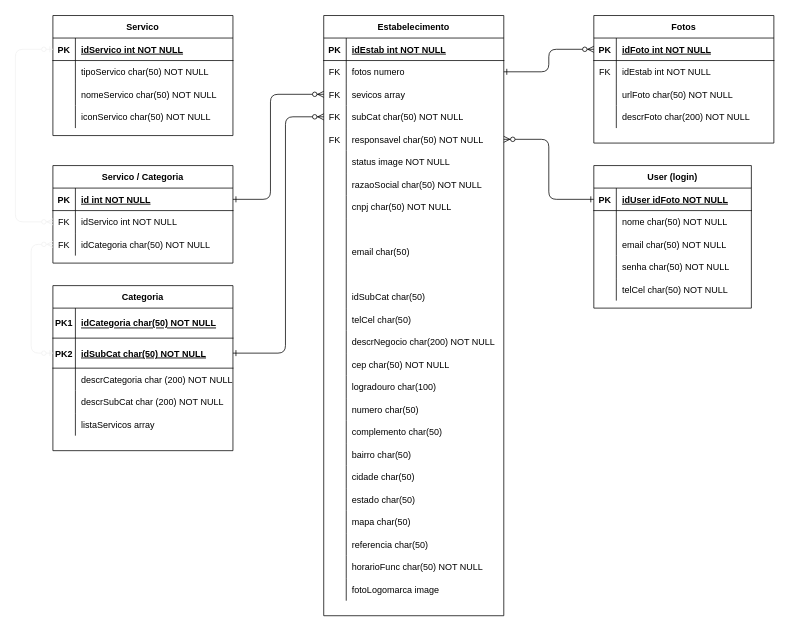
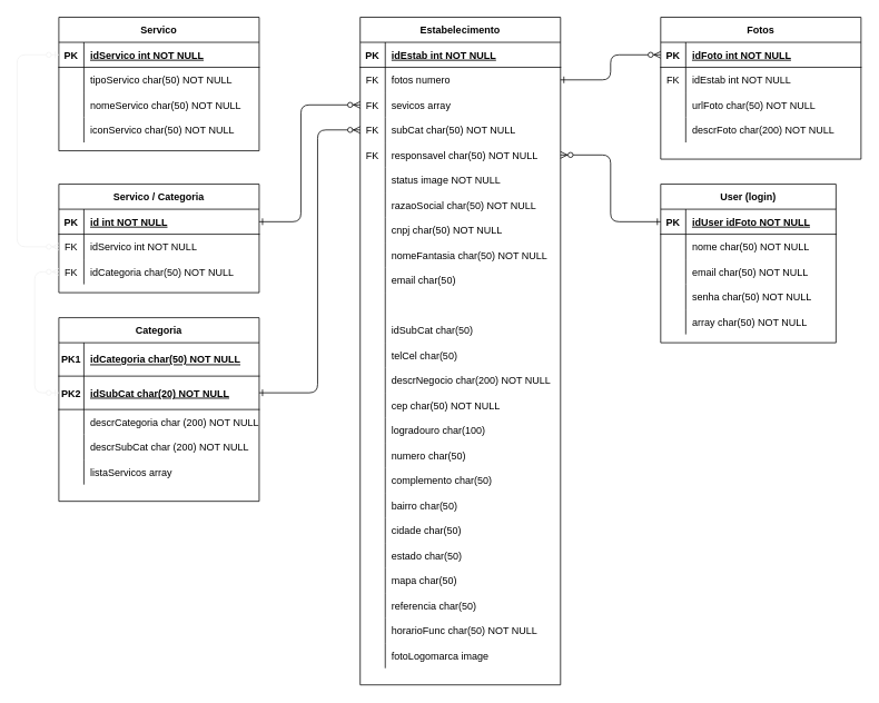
+ <mxCell id="29" value="nomeFantasia char(50) NOT NULL" style="shape=partialRectangle;overflow=hidden;connectable=0;fillColor=none;top=0;left=0;bottom=0;right=0;align=left;spacingLeft=6;" parent="27" vertex="1"><mxGeometry x="30" width="210" height="30" as="geometry" /></mxCell>
- <mxCell id="92" value="telCel char(50) NOT NULL" style="shape=partialRectangle;overflow=hidden;connectable=0;fillColor=none;top=0;left=0;bottom=0;right=0;align=left;spacingLeft=6;" vertex="1" parent="90"><mxGeometry x="30" width="180" height="30" as="geometry" /></mxCell>
+ <mxCell id="92" value="array char(50) NOT NULL" style="shape=partialRectangle;overflow=hidden;connectable=0;fillColor=none;top=0;left=0;bottom=0;right=0;align=left;spacingLeft=6;" vertex="1" parent="90"><mxGeometry x="30" width="180" height="30" as="geometry" /></mxCell>
- <mxCell id="137" value="idSubCat char(50) NOT NULL " style="shape=partialRectangle;overflow=hidden;connectable=0;fillColor=none;top=0;left=0;bottom=0;right=0;align=left;spacingLeft=6;fontStyle=5;" parent="135" vertex="1"><mxGeometry x="30" width="210" height="40" as="geometry" /></mxCell>
+ <mxCell id="137" value="idSubCat char(20) NOT NULL " style="shape=partialRectangle;overflow=hidden;connectable=0;fillColor=none;top=0;left=0;bottom=0;right=0;align=left;spacingLeft=6;fontStyle=5;" parent="135" vertex="1"><mxGeometry x="30" width="210" height="40" as="geometry" /></mxCell>
